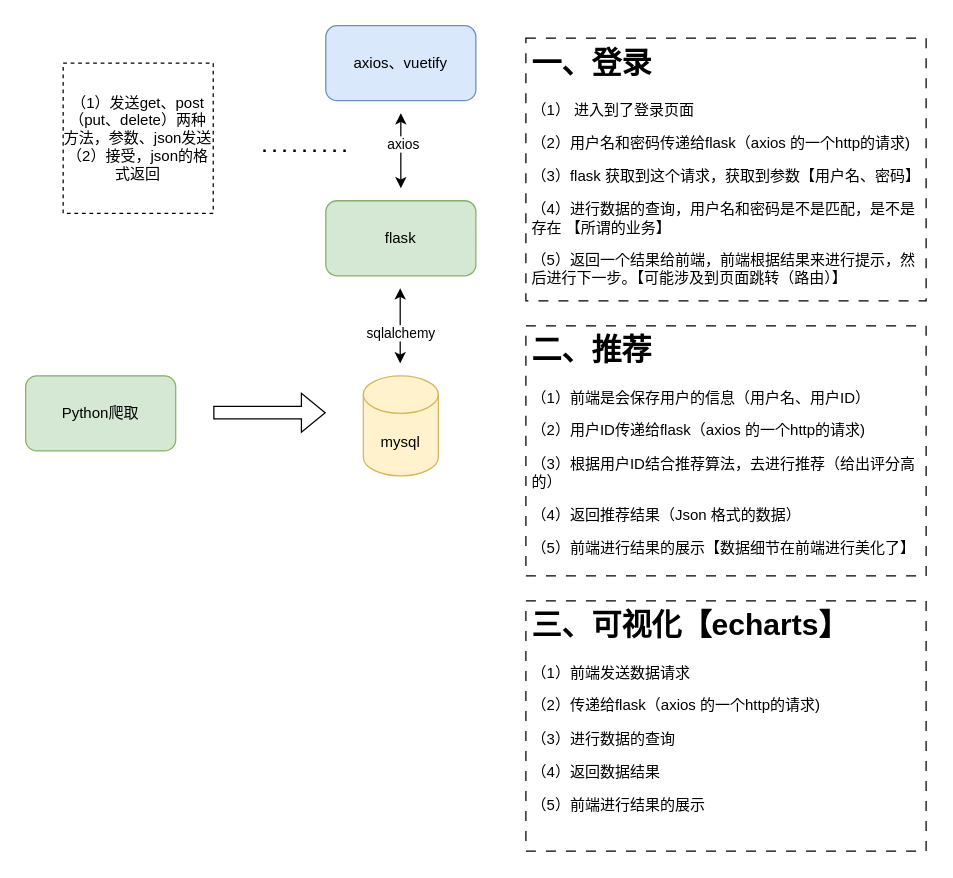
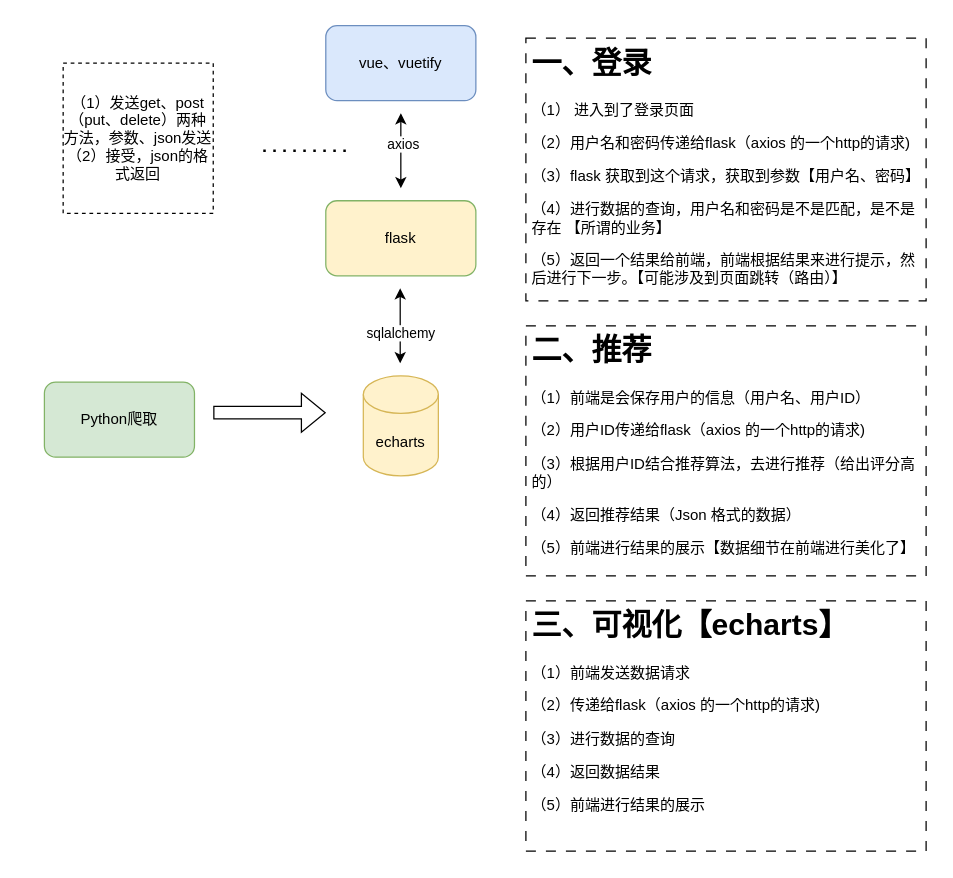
- <mxCell id="2" value="axios、vuetify" style="rounded=1;whiteSpace=wrap;html=1;fillColor=#dae8fc;strokeColor=#6c8ebf;" vertex="1" parent="1"><mxGeometry x="260" y="20" width="120" height="60" as="geometry" /></mxCell>
+ <mxCell id="2" value="vue、vuetify" style="rounded=1;whiteSpace=wrap;html=1;fillColor=#dae8fc;strokeColor=#6c8ebf;" vertex="1" parent="1"><mxGeometry x="260" y="20" width="120" height="60" as="geometry" /></mxCell>
- <mxCell id="3" value="flask" style="rounded=1;whiteSpace=wrap;html=1;fillColor=#d5e8d4;strokeColor=#82b366;" vertex="1" parent="1"><mxGeometry x="260" y="160" width="120" height="60" as="geometry" /></mxCell>
+ <mxCell id="3" value="flask" style="rounded=1;whiteSpace=wrap;html=1;fillColor=#fff2cc;strokeColor=#82b366;" vertex="1" parent="1"><mxGeometry x="260" y="160" width="120" height="60" as="geometry" /></mxCell>
- <mxCell id="5" value="Python爬取" style="rounded=1;whiteSpace=wrap;html=1;fillColor=#d5e8d4;strokeColor=#82b366;" vertex="1" parent="1"><mxGeometry x="20" y="300" width="120" height="60" as="geometry" /></mxCell>
+ <mxCell id="5" value="Python爬取" style="rounded=1;whiteSpace=wrap;html=1;fillColor=#d5e8d4;strokeColor=#82b366;" vertex="1" parent="1"><mxGeometry x="35" y="305" width="120" height="60" as="geometry" /></mxCell>
- <mxCell id="4" value="mysql" style="shape=cylinder3;whiteSpace=wrap;html=1;boundedLbl=1;backgroundOutline=1;size=15;fillColor=#fff2cc;strokeColor=#d6b656;" vertex="1" parent="1"><mxGeometry x="290" y="300" width="60" height="80" as="geometry" /></mxCell>
+ <mxCell id="4" value="echarts" style="shape=cylinder3;whiteSpace=wrap;html=1;boundedLbl=1;backgroundOutline=1;size=15;fillColor=#fff2cc;strokeColor=#d6b656;" vertex="1" parent="1"><mxGeometry x="290" y="300" width="60" height="80" as="geometry" /></mxCell>
